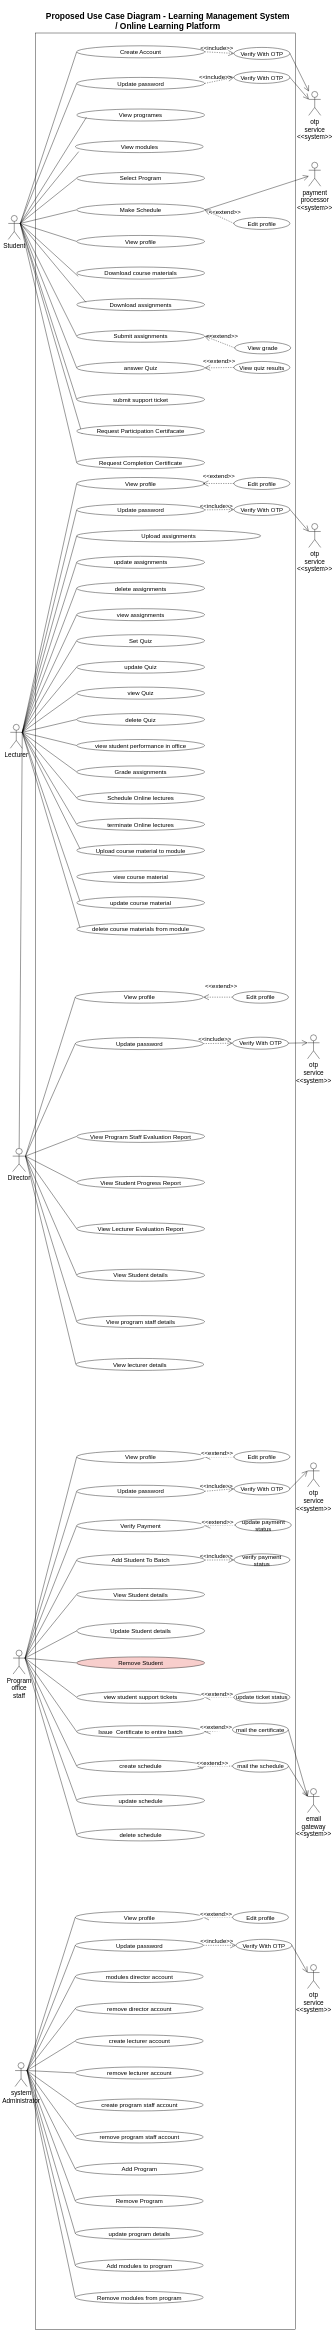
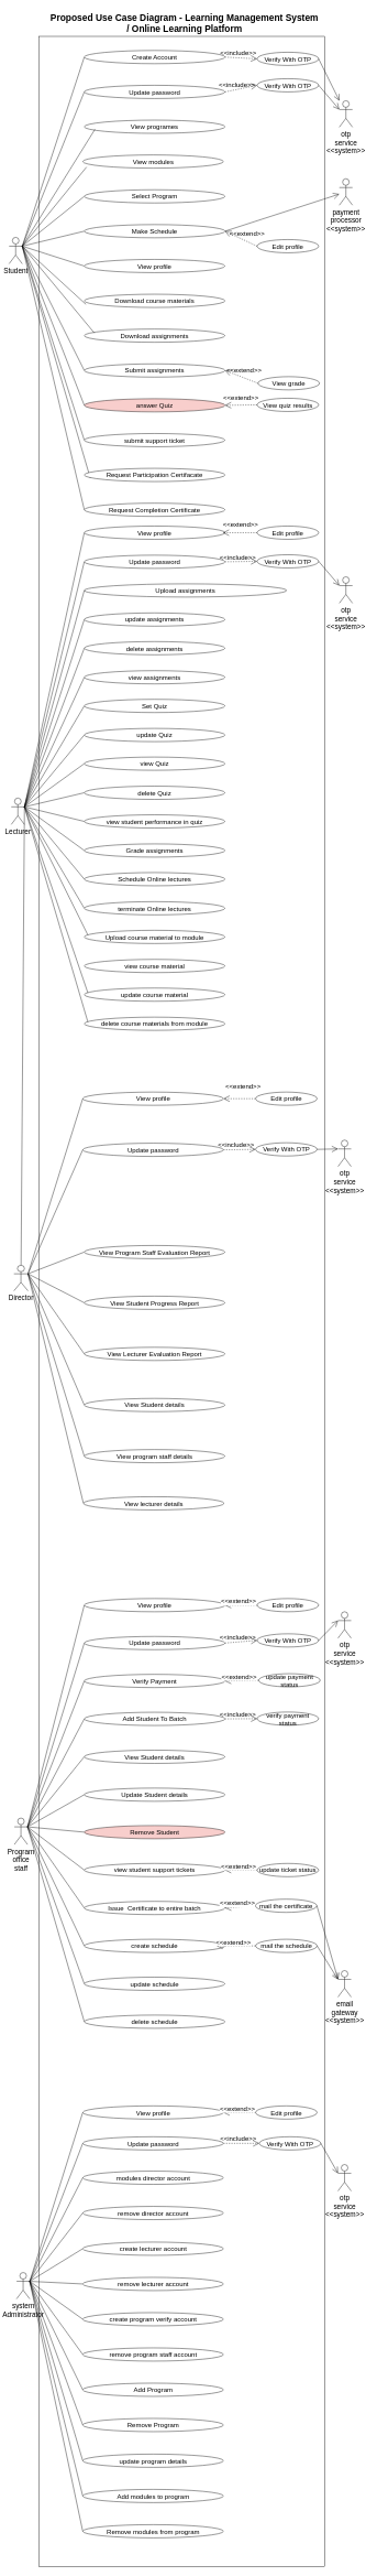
- <mxCell id="16" value="answer Quiz" style="ellipse;whiteSpace=wrap;html=1;fontSize=15;labelBackgroundColor=none;rounded=0;" parent="1" vertex="1"><mxGeometry x="191" y="904" width="320" height="30" as="geometry" /></mxCell>
+ <mxCell id="16" value="answer Quiz" style="ellipse;whiteSpace=wrap;html=1;fontSize=15;labelBackgroundColor=none;rounded=0;fillColor=#f8cecc;" parent="1" vertex="1"><mxGeometry x="191" y="904" width="320" height="30" as="geometry" /></mxCell>
- <mxCell id="37" value="view student performance in office" style="ellipse;whiteSpace=wrap;html=1;labelBackgroundColor=none;rounded=0;fontSize=15;" parent="1" vertex="1"><mxGeometry x="191" y="1848" width="320" height="30" as="geometry" /></mxCell>
+ <mxCell id="37" value="view student performance in quiz" style="ellipse;whiteSpace=wrap;html=1;labelBackgroundColor=none;rounded=0;fontSize=15;" parent="1" vertex="1"><mxGeometry x="191" y="1848" width="320" height="30" as="geometry" /></mxCell>
- <mxCell id="110" value="Update Student details" style="ellipse;whiteSpace=wrap;html=1;fontSize=15;" parent="1" vertex="1"><mxGeometry x="191" y="4056" width="320" height="40" as="geometry" /></mxCell>
+ <mxCell id="110" value="Update Student details" style="ellipse;whiteSpace=wrap;html=1;fontSize=15;" parent="1" vertex="1"><mxGeometry x="191" y="4056" width="320" height="30" as="geometry" /></mxCell>
- <mxCell id="139" value="create program staff account" style="ellipse;whiteSpace=wrap;html=1;direction=east;fontSize=15;" parent="1" vertex="1"><mxGeometry x="187.5" y="5246" width="320" height="30" as="geometry" /></mxCell>
+ <mxCell id="139" value="create program verify account" style="ellipse;whiteSpace=wrap;html=1;direction=east;fontSize=15;" parent="1" vertex="1"><mxGeometry x="187.5" y="5246" width="320" height="30" as="geometry" /></mxCell>
